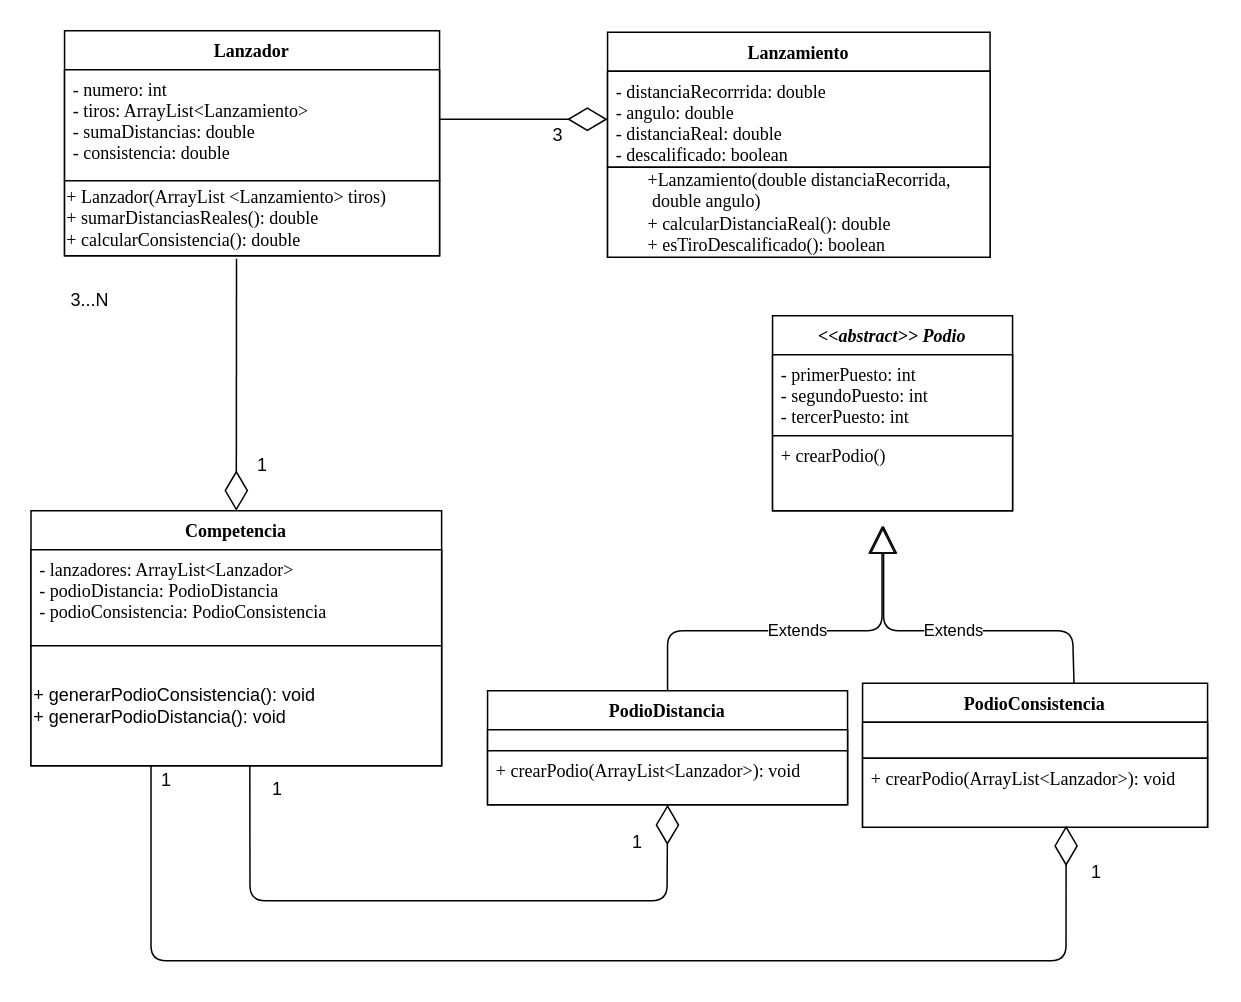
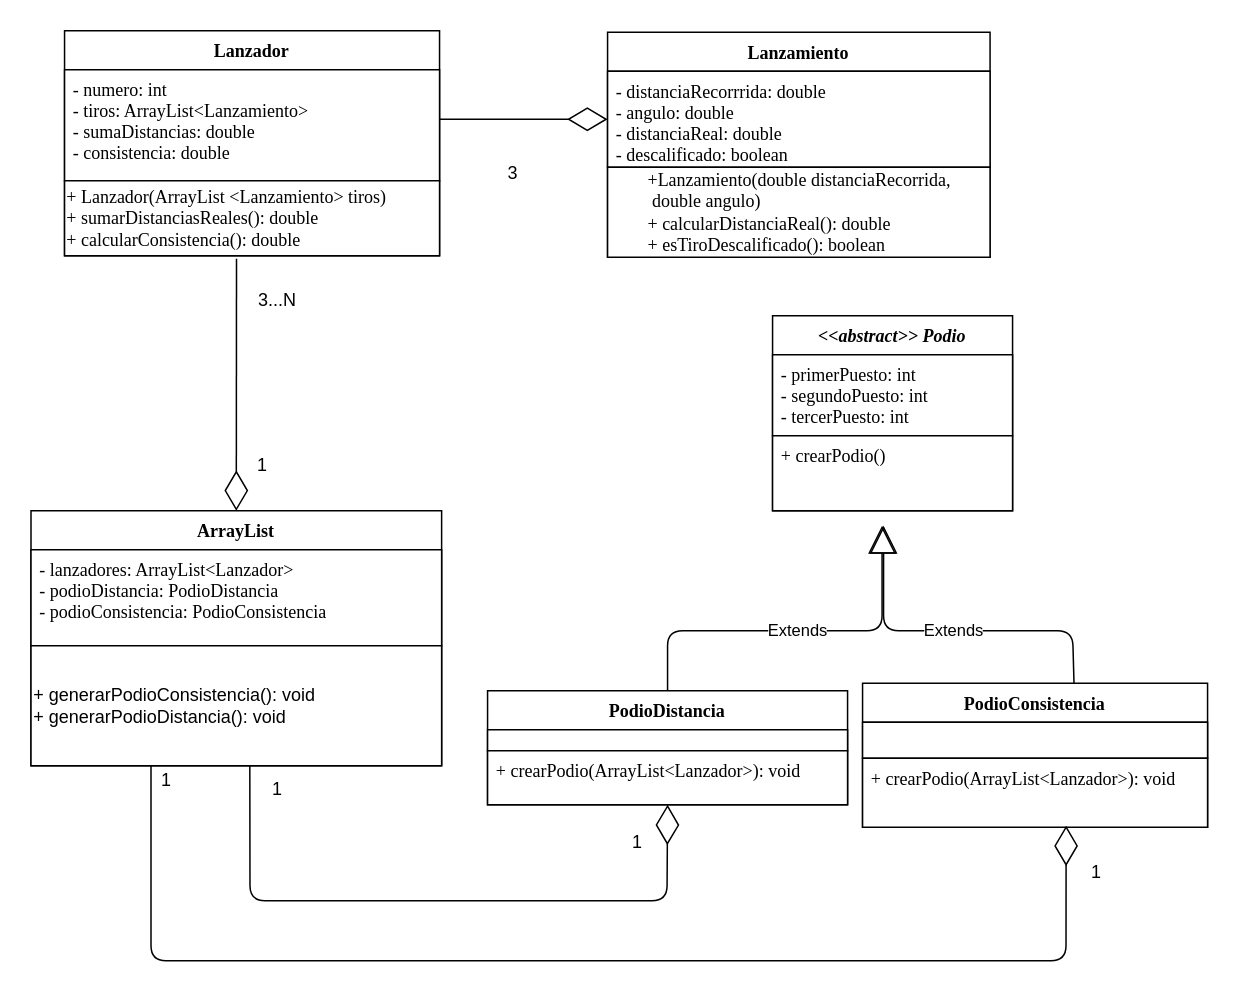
- <mxCell id="8" value="3" style="text;html=1;align=center;verticalAlign=middle;resizable=0;points=[];autosize=1;" parent="1" vertex="1"><mxGeometry x="361.38" y="80" width="20" height="20" as="geometry" /></mxCell>
+ <mxCell id="8" value="3" style="text;html=1;align=center;verticalAlign=middle;resizable=0;points=[];autosize=1;" parent="1" vertex="1"><mxGeometry x="331.38" y="105" width="20" height="20" as="geometry" /></mxCell>
- <mxCell id="6" value="3...N" style="text;html=1;align=center;verticalAlign=middle;resizable=0;points=[];autosize=1;" parent="1" vertex="1"><mxGeometry x="39.38" y="190" width="40" height="20" as="geometry" /></mxCell>
+ <mxCell id="6" value="3...N" style="text;html=1;align=center;verticalAlign=middle;resizable=0;points=[];autosize=1;" parent="1" vertex="1"><mxGeometry x="164.38" y="190" width="40" height="20" as="geometry" /></mxCell>
- <mxCell id="13" value="Competencia" style="swimlane;fontStyle=1;align=center;verticalAlign=top;childLayout=stackLayout;horizontal=1;startSize=26;horizontalStack=0;resizeParent=1;resizeParentMax=0;resizeLast=0;collapsible=1;marginBottom=0;fontFamily=Tahoma;strokeColor=#000000;" parent="1" vertex="1"><mxGeometry x="20" y="340" width="273.75" height="170" as="geometry" /></mxCell>
+ <mxCell id="13" value="ArrayList" style="swimlane;fontStyle=1;align=center;verticalAlign=top;childLayout=stackLayout;horizontal=1;startSize=26;horizontalStack=0;resizeParent=1;resizeParentMax=0;resizeLast=0;collapsible=1;marginBottom=0;fontFamily=Tahoma;strokeColor=#000000;" parent="1" vertex="1"><mxGeometry x="20" y="340" width="273.75" height="170" as="geometry" /></mxCell>
